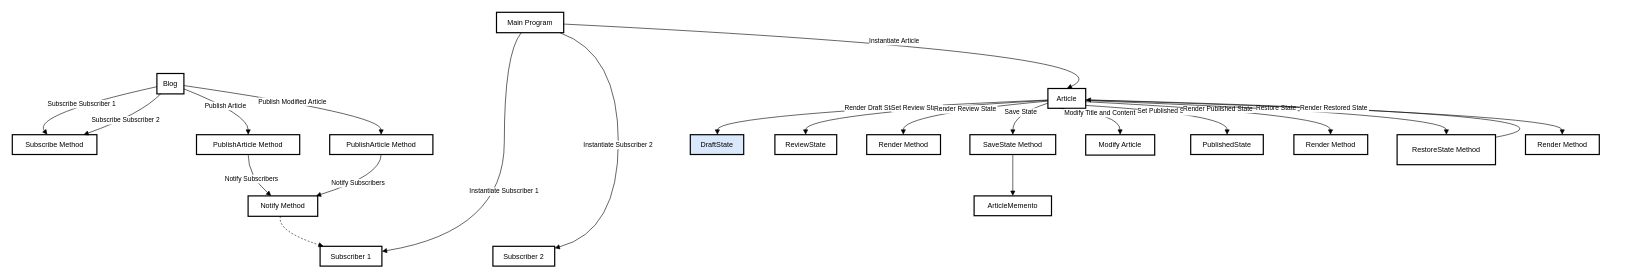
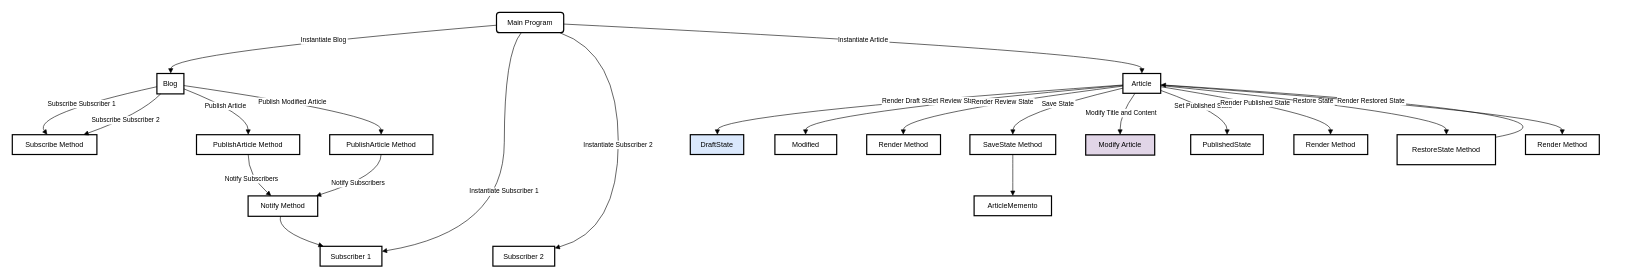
- <mxCell id="2" value="Main Program" style="whiteSpace=wrap;strokeWidth=2;" vertex="1" parent="1"><mxGeometry x="827" y="20" width="112" height="34" as="geometry" /></mxCell>
+ <mxCell id="2" value="Main Program" style="whiteSpace=wrap;strokeWidth=2;rounded=1;" vertex="1" parent="1"><mxGeometry x="827" y="20" width="112" height="34" as="geometry" /></mxCell>
+ <mxCell id="21" value="Instantiate Blog" style="curved=1;startArrow=none;endArrow=block;exitX=-0.003;exitY=0.634;entryX=0.513;entryY=0.004;rounded=0;" edge="1" parent="1" source="2" target="3"><mxGeometry relative="1" as="geometry"><Array as="points"><mxPoint x="284" y="88" /></Array></mxGeometry></mxCell>
- <mxCell id="7" value="Article" style="whiteSpace=wrap;strokeWidth=2;" vertex="1" parent="1"><mxGeometry x="1746" y="147" width="63" height="33" as="geometry" /></mxCell>
+ <mxCell id="7" value="Article" style="whiteSpace=wrap;strokeWidth=2;" vertex="1" parent="1"><mxGeometry x="1871" y="122" width="63" height="33" as="geometry" /></mxCell>
- <mxCell id="11" value="ReviewState" style="whiteSpace=wrap;strokeWidth=2;" vertex="1" parent="1"><mxGeometry x="1291" y="224" width="103" height="33" as="geometry" /></mxCell>
+ <mxCell id="11" value="Modified" style="whiteSpace=wrap;strokeWidth=2;" vertex="1" parent="1"><mxGeometry x="1291" y="224" width="103" height="33" as="geometry" /></mxCell>
- <mxCell id="15" value="Modify Article" style="whiteSpace=wrap;strokeWidth=2;" vertex="1" parent="1"><mxGeometry x="1809" y="224" width="115" height="34" as="geometry" /></mxCell>
+ <mxCell id="15" value="Modify Article" style="whiteSpace=wrap;strokeWidth=2;fillColor=#e1d5e7;" vertex="1" parent="1"><mxGeometry x="1809" y="224" width="115" height="34" as="geometry" /></mxCell>
- <mxCell id="30" value="" style="curved=1;startArrow=none;endArrow=block;exitX=0.465;exitY=0.999;entryX=0.055;entryY=-0.001;rounded=0;dashed=1;" edge="1" parent="1" source="10" target="4"><mxGeometry relative="1" as="geometry"><Array as="points"><mxPoint x="461" y="385" /></Array></mxGeometry></mxCell>
+ <mxCell id="30" value="" style="curved=1;startArrow=none;endArrow=block;exitX=0.465;exitY=0.999;entryX=0.055;entryY=-0.001;rounded=0;" edge="1" parent="1" source="10" target="4"><mxGeometry relative="1" as="geometry"><Array as="points"><mxPoint x="461" y="385" /></Array></mxGeometry></mxCell>
